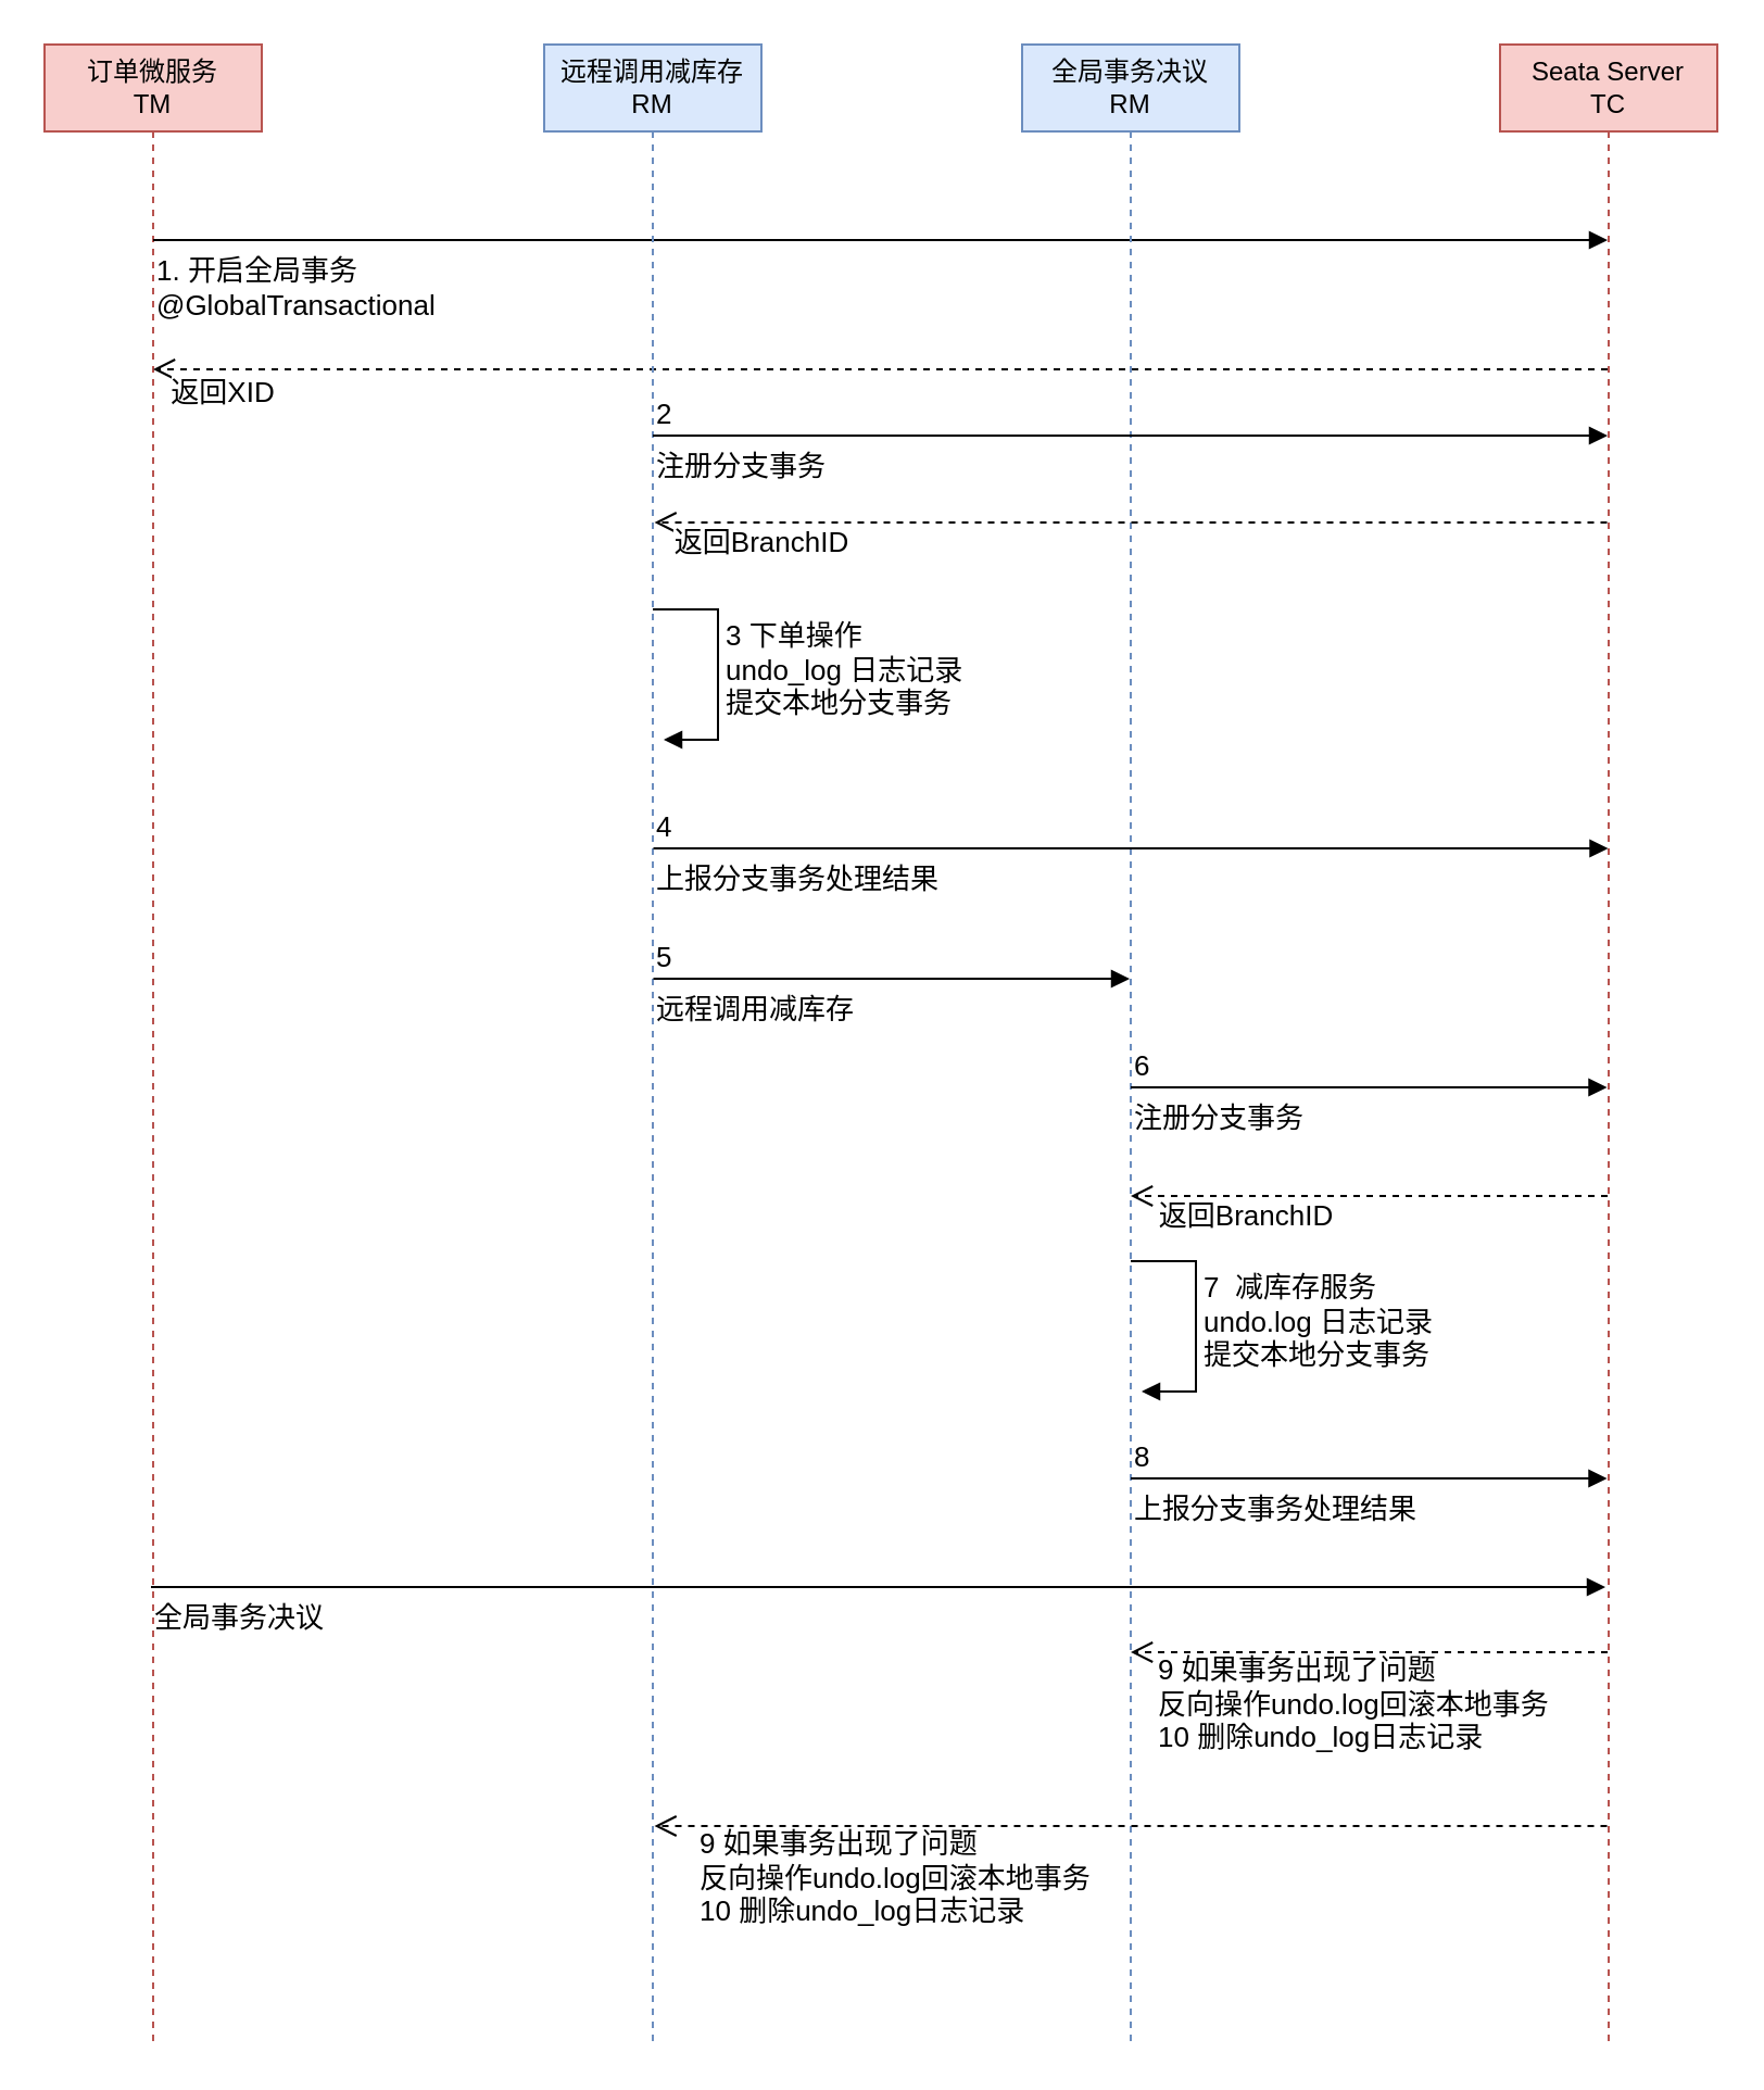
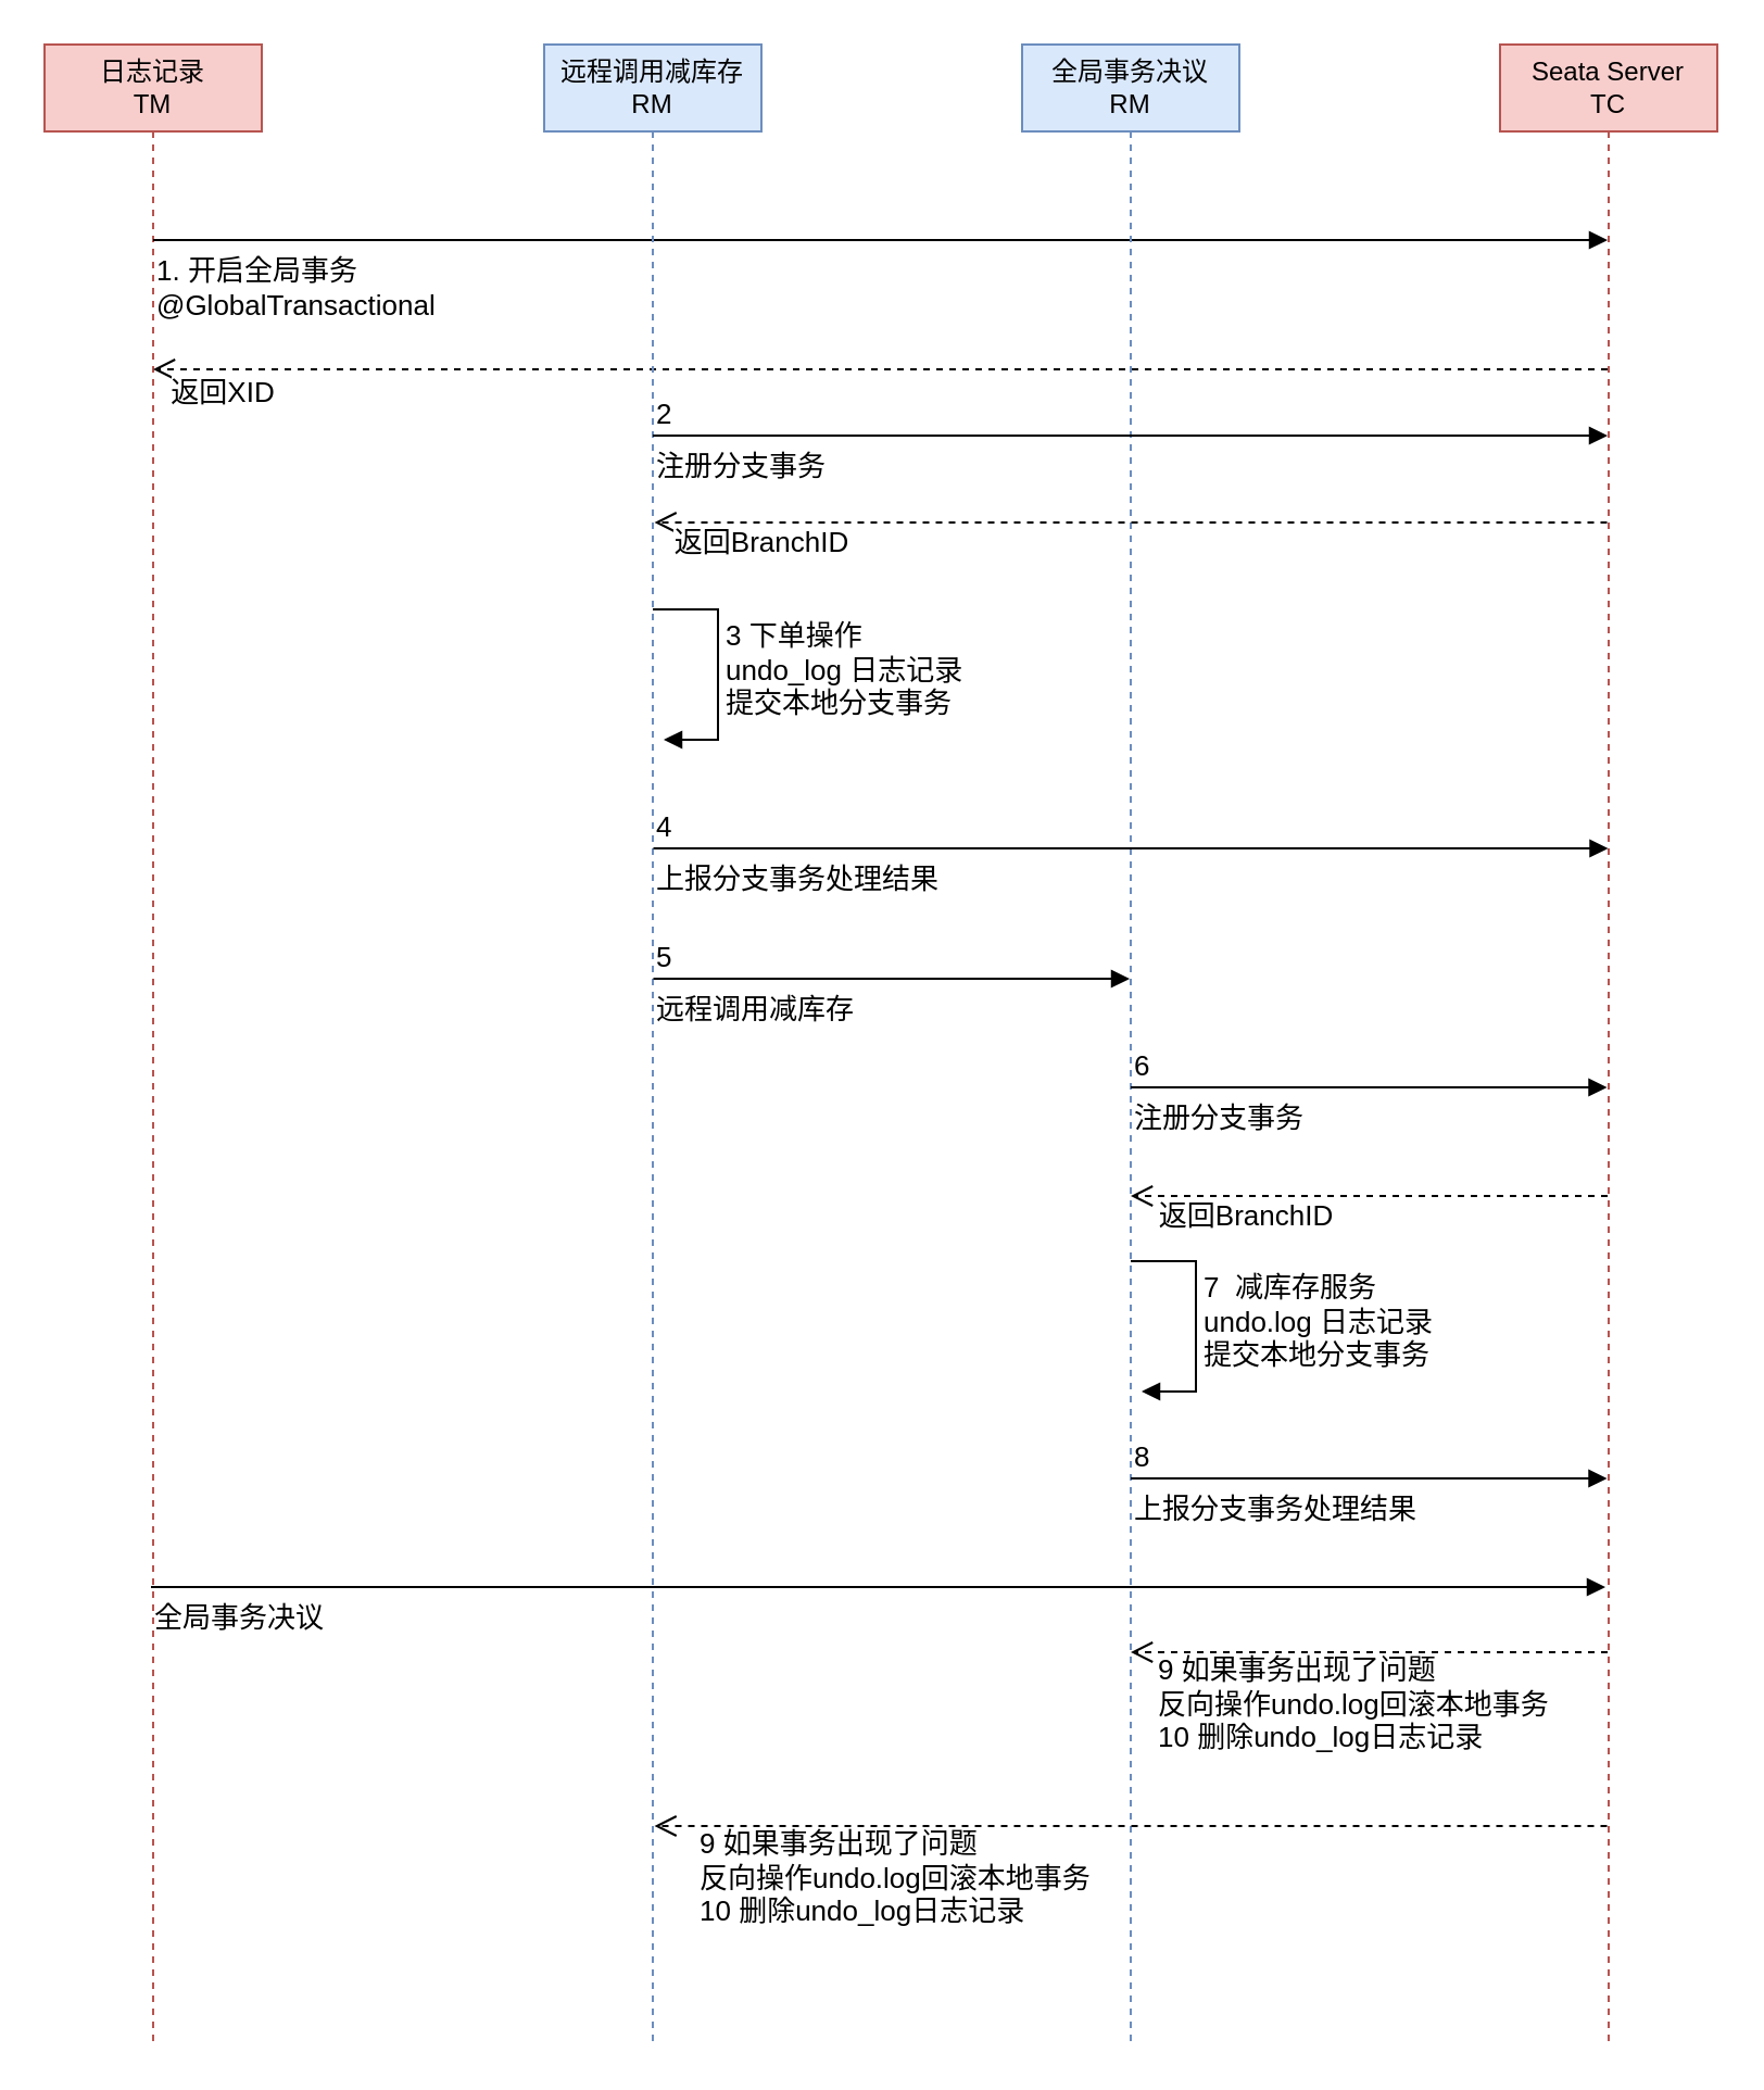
- <mxCell id="2" value="订单微服务&lt;br&gt;TM" style="shape=umlLifeline;perimeter=lifelinePerimeter;whiteSpace=wrap;html=1;container=1;collapsible=0;recursiveResize=0;outlineConnect=0;fillColor=#f8cecc;strokeColor=#b85450;" parent="1" vertex="1"><mxGeometry x="20" y="20" width="100" height="920" as="geometry" /></mxCell>
+ <mxCell id="2" value="日志记录&lt;br&gt;TM" style="shape=umlLifeline;perimeter=lifelinePerimeter;whiteSpace=wrap;html=1;container=1;collapsible=0;recursiveResize=0;outlineConnect=0;fillColor=#f8cecc;strokeColor=#b85450;" parent="1" vertex="1"><mxGeometry x="20" y="20" width="100" height="920" as="geometry" /></mxCell>
